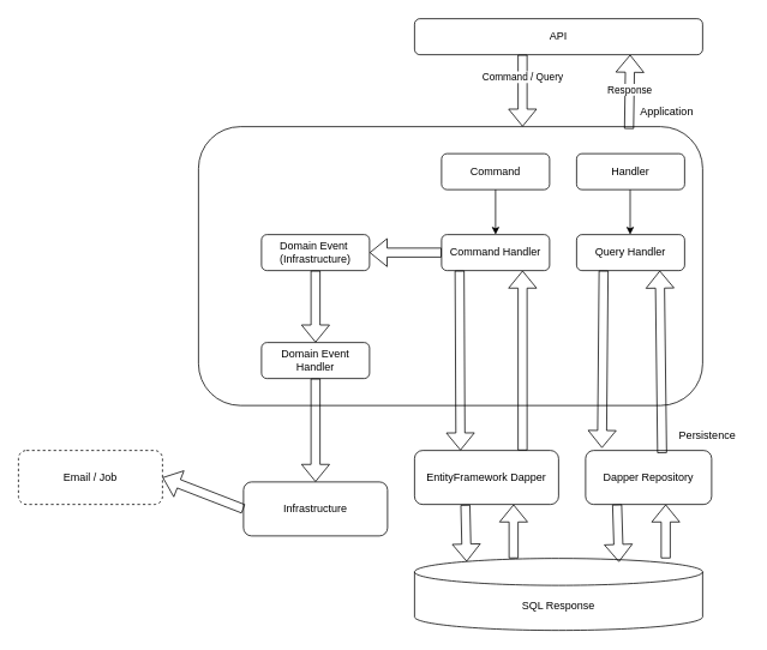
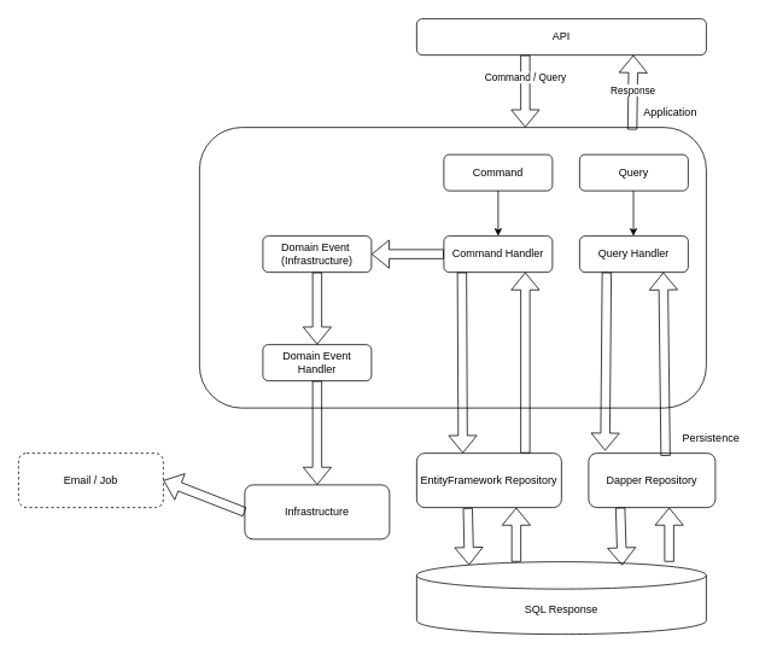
- <mxCell id="8" value="Handler" style="rounded=1;whiteSpace=wrap;html=1;" vertex="1" parent="1"><mxGeometry x="640" y="170" width="120" height="40" as="geometry" /></mxCell>
+ <mxCell id="8" value="Query" style="rounded=1;whiteSpace=wrap;html=1;" vertex="1" parent="1"><mxGeometry x="640" y="170" width="120" height="40" as="geometry" /></mxCell>
- <mxCell id="14" value="EntityFramework Dapper" style="rounded=1;whiteSpace=wrap;html=1;" vertex="1" parent="1"><mxGeometry x="460" y="500" width="160" height="60" as="geometry" /></mxCell>
+ <mxCell id="14" value="EntityFramework Repository" style="rounded=1;whiteSpace=wrap;html=1;" vertex="1" parent="1"><mxGeometry x="460" y="500" width="160" height="60" as="geometry" /></mxCell>
